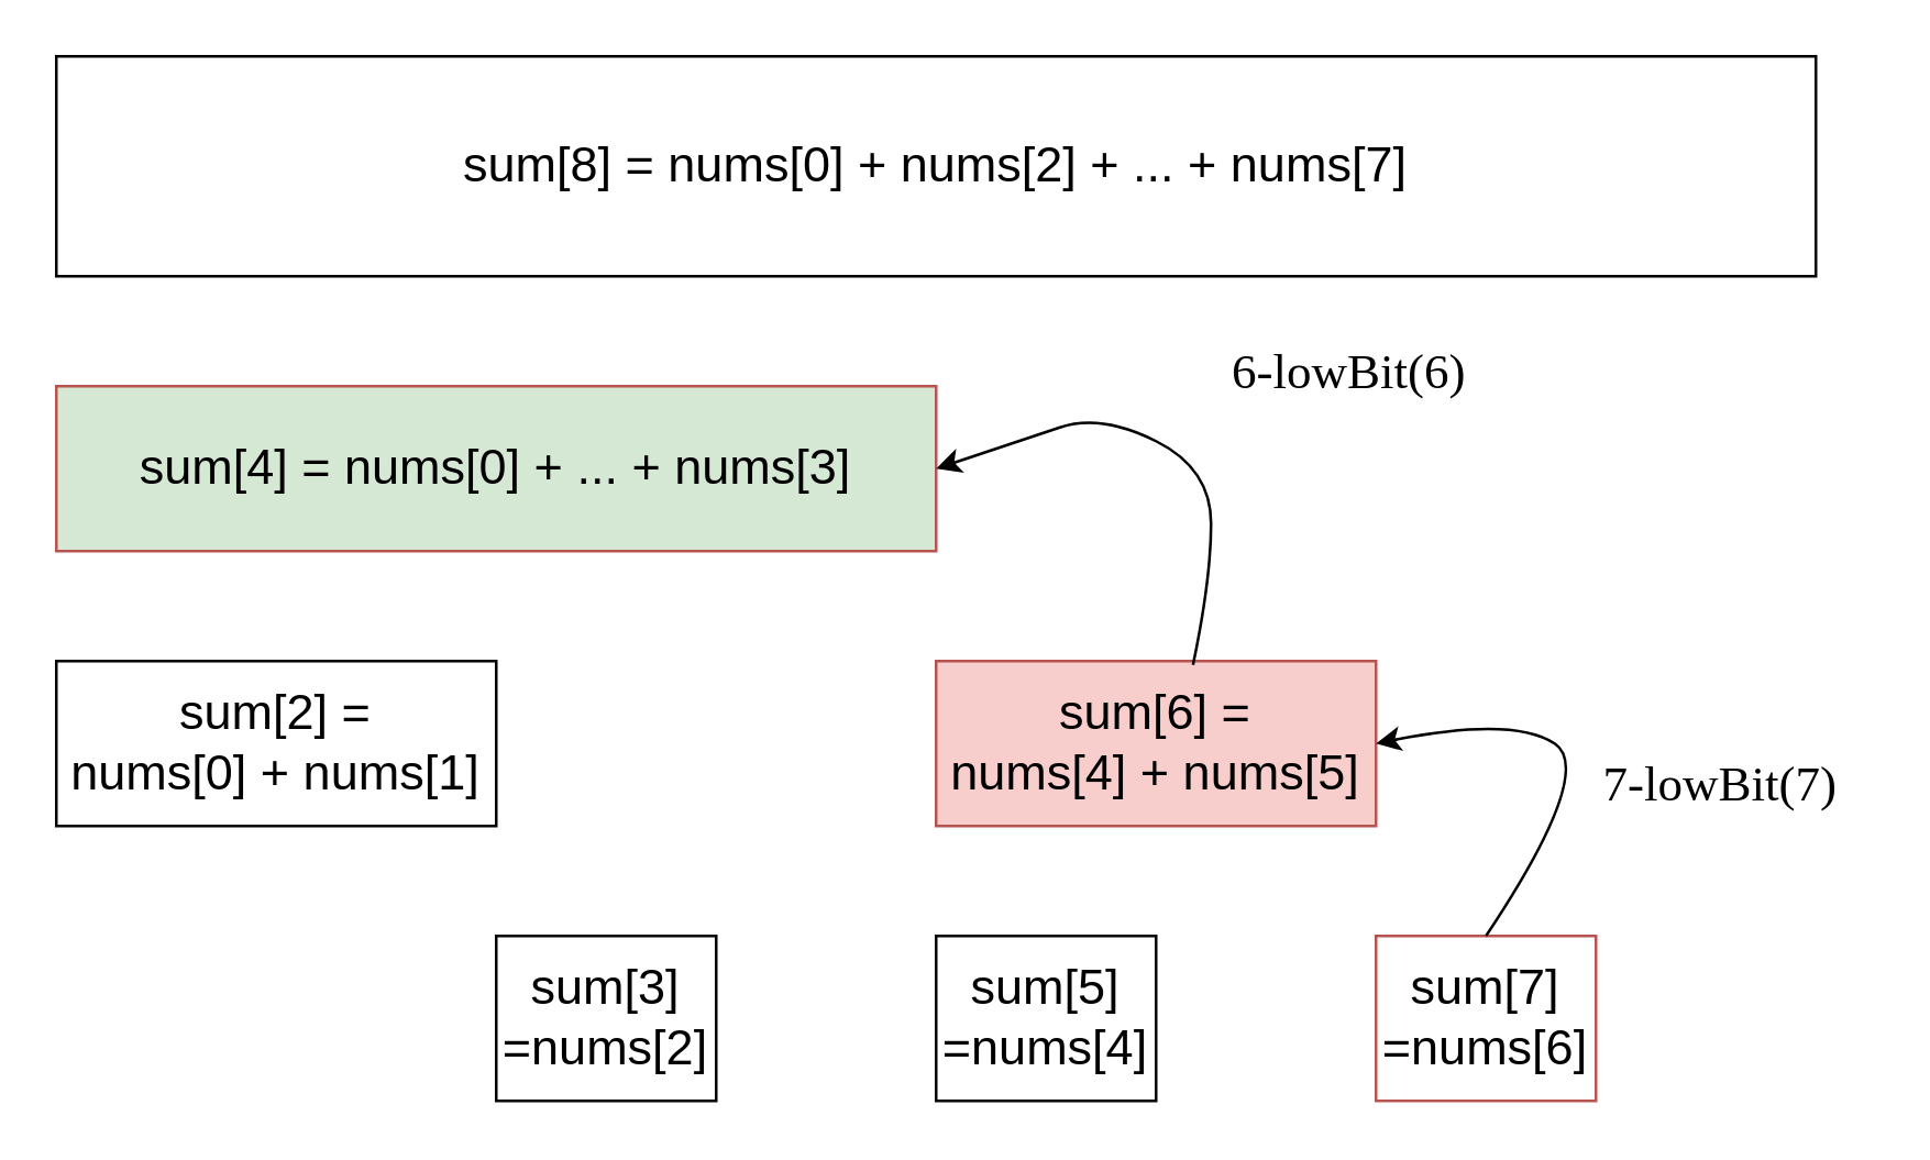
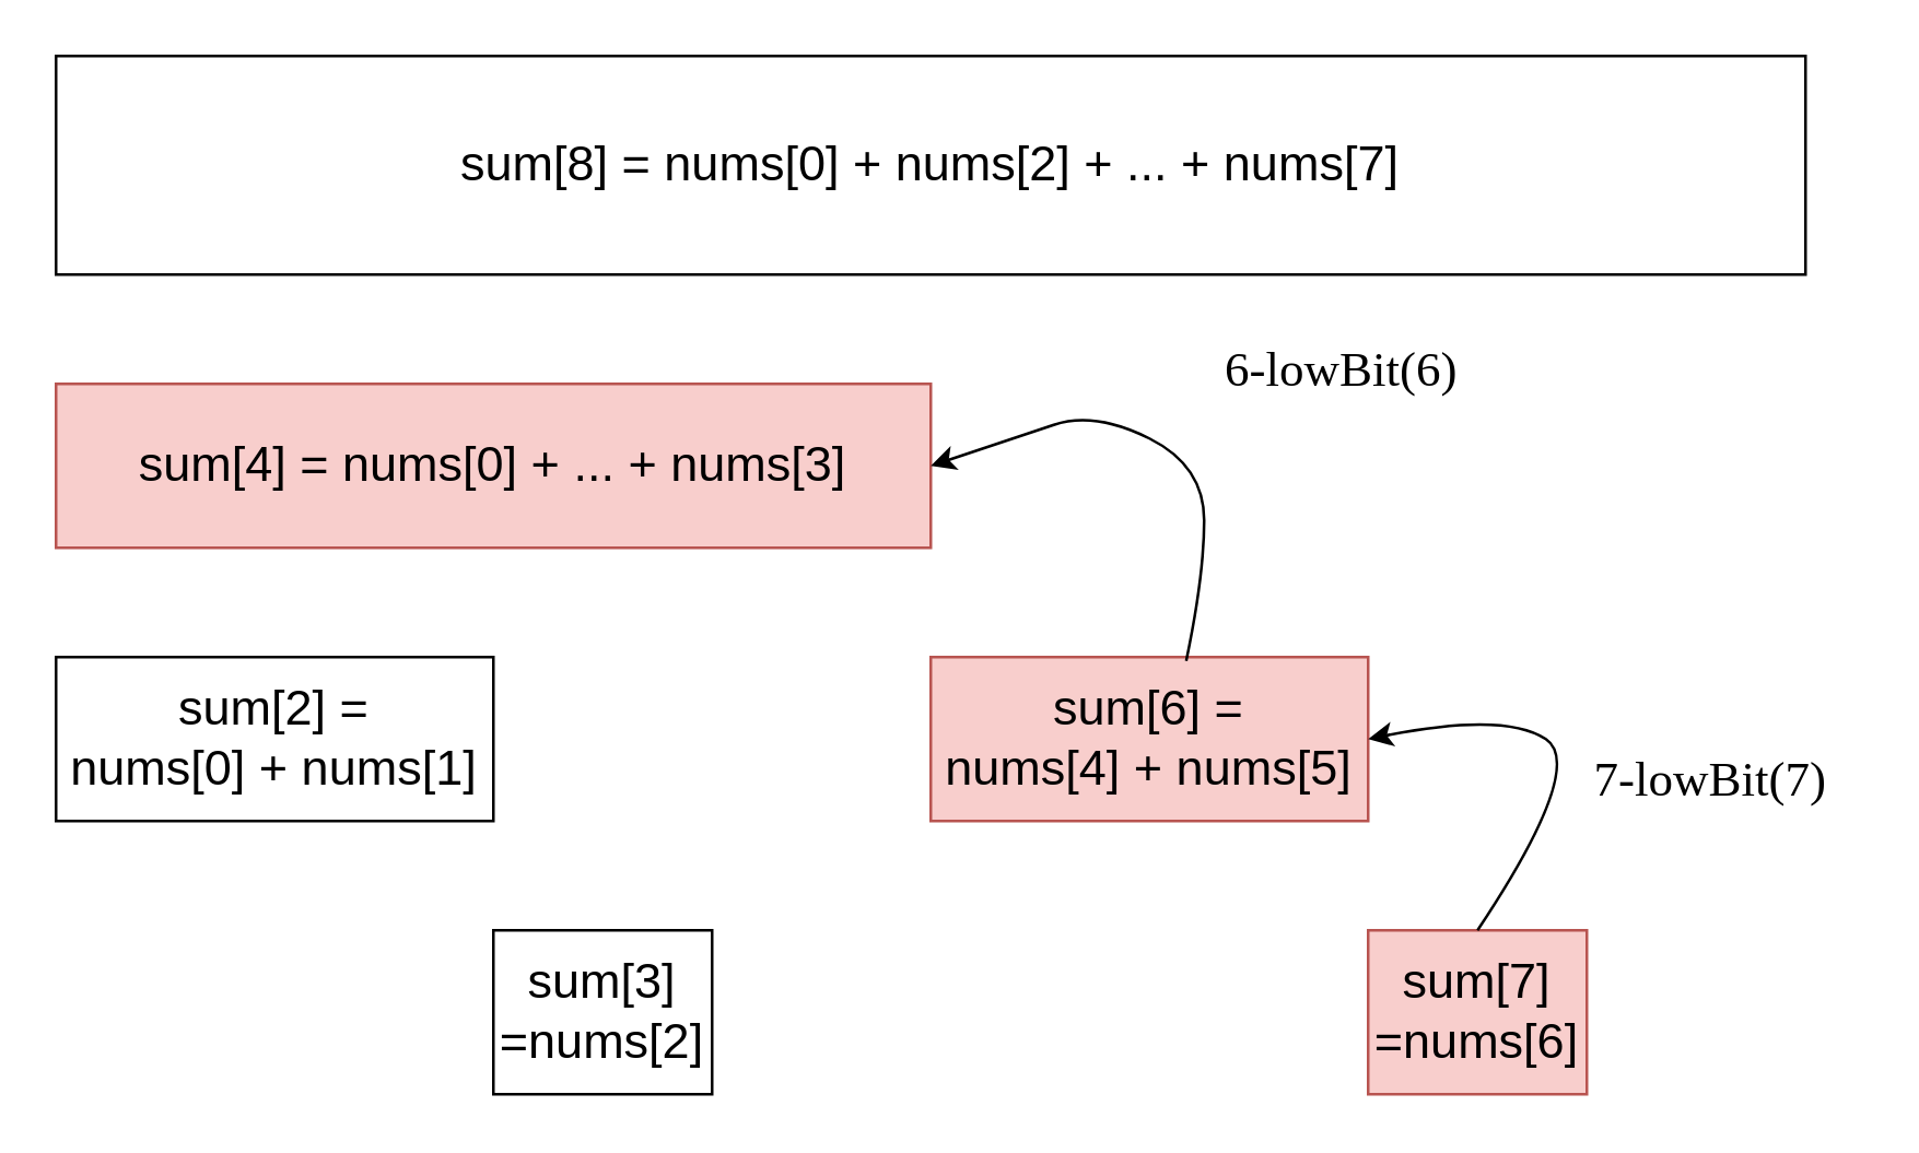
- <mxCell id="3" value="&lt;span style=&quot;font-family: &amp;#34;helvetica&amp;#34;&quot;&gt;sum[4] = nums[0] + ... + nums[3]&lt;/span&gt;" style="rounded=0;whiteSpace=wrap;html=1;fontFamily=Comic Sans MS;fontSize=18;fillColor=#d5e8d4;strokeColor=#b85450;" vertex="1" parent="1"><mxGeometry x="20" y="140" width="320" height="60" as="geometry" /></mxCell>
+ <mxCell id="3" value="&lt;span style=&quot;font-family: &amp;#34;helvetica&amp;#34;&quot;&gt;sum[4] = nums[0] + ... + nums[3]&lt;/span&gt;" style="rounded=0;whiteSpace=wrap;html=1;fontFamily=Comic Sans MS;fontSize=18;fillColor=#f8cecc;strokeColor=#b85450;" vertex="1" parent="1"><mxGeometry x="20" y="140" width="320" height="60" as="geometry" /></mxCell>
- <mxCell id="7" value="&lt;font face=&quot;helvetica&quot; style=&quot;font-size: 18px&quot;&gt;sum[5] &lt;br&gt;=nums[4]&lt;/font&gt;" style="rounded=0;whiteSpace=wrap;html=1;fontFamily=Comic Sans MS;fontSize=18;" vertex="1" parent="1"><mxGeometry x="340" y="340" width="80" height="60" as="geometry" /></mxCell>
- <mxCell id="8" value="&lt;font face=&quot;helvetica&quot; style=&quot;font-size: 18px&quot;&gt;sum[7] &lt;br&gt;=nums[6]&lt;/font&gt;" style="rounded=0;whiteSpace=wrap;html=1;fontFamily=Comic Sans MS;fontSize=18;fillColor=#ffffff;strokeColor=#b85450;" vertex="1" parent="1"><mxGeometry x="500" y="340" width="80" height="60" as="geometry" /></mxCell>
+ <mxCell id="8" value="&lt;font face=&quot;helvetica&quot; style=&quot;font-size: 18px&quot;&gt;sum[7] &lt;br&gt;=nums[6]&lt;/font&gt;" style="rounded=0;whiteSpace=wrap;html=1;fontFamily=Comic Sans MS;fontSize=18;fillColor=#f8cecc;strokeColor=#b85450;" vertex="1" parent="1"><mxGeometry x="500" y="340" width="80" height="60" as="geometry" /></mxCell>
